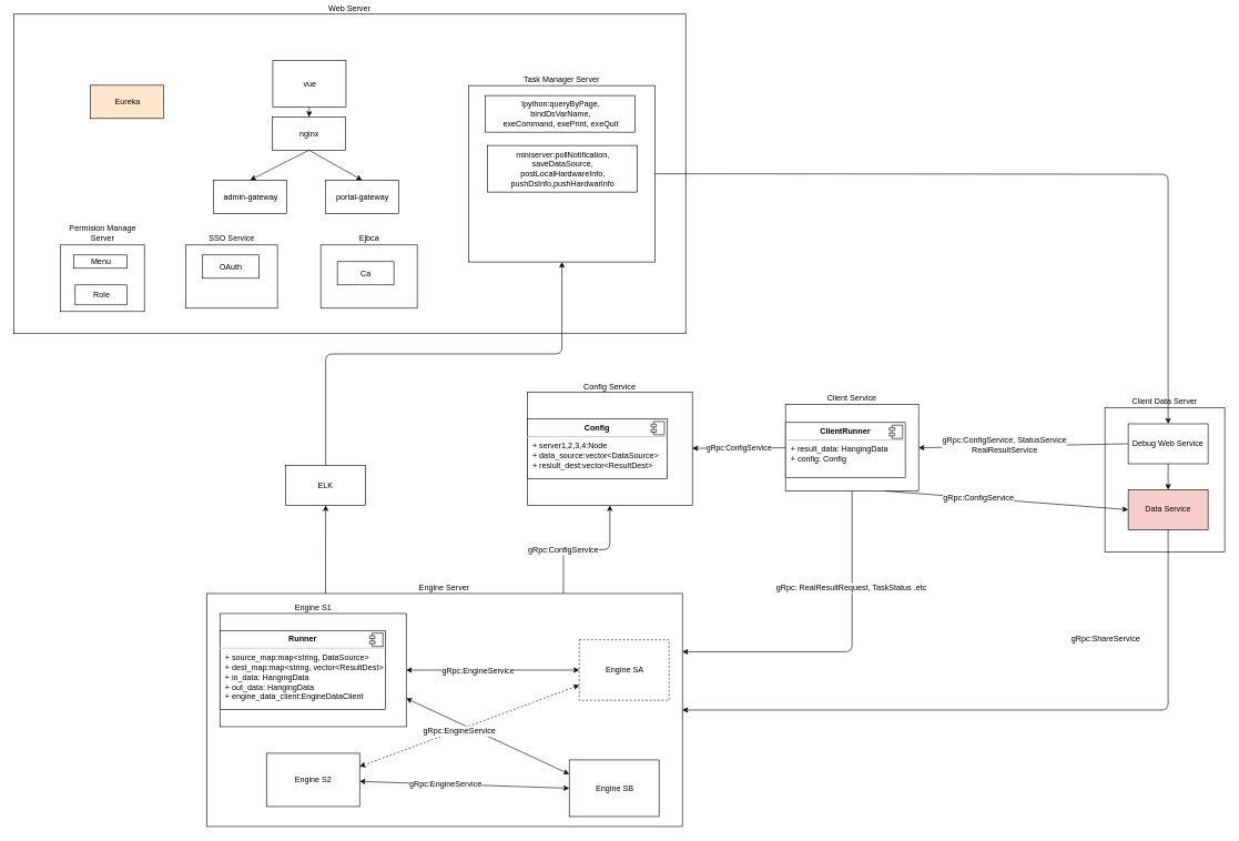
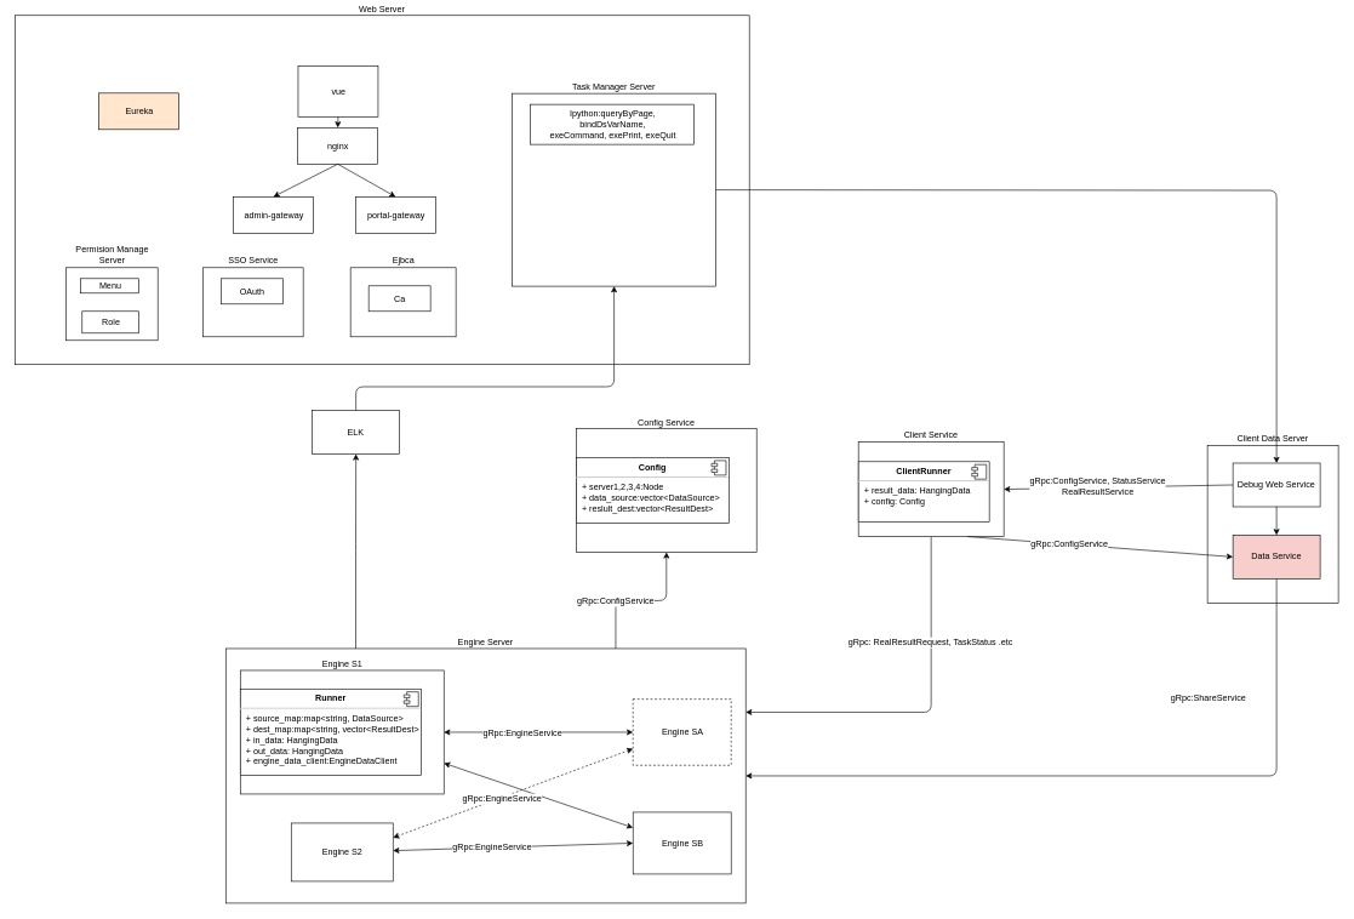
- <mxCell id="5" value="miniserver:pollNotification,&lt;br&gt;saveDataSource, &lt;br&gt;postLocalHardwareInfo, &lt;br&gt;pushDsInfo,pushHardwarInfo&lt;br&gt;" style="html=1;" parent="3" vertex="1"><mxGeometry x="28" y="90" width="225" height="70" as="geometry" /></mxCell>
- <mxCell id="48" value="gRpc:ConfigService" style="endArrow=classic;html=1;exitX=0;exitY=0.5;exitDx=0;exitDy=0;" parent="1" source="53" target="35" edge="1"><mxGeometry width="50" height="50" relative="1" as="geometry"><mxPoint x="1180" y="881" as="sourcePoint" /><mxPoint x="1230" y="831" as="targetPoint" /></mxGeometry></mxCell>
- <mxCell id="42" value="ELK" style="whiteSpace=wrap;html=1;align=center;treeFolding=1;container=1;recursiveResize=0;" parent="1" vertex="1"><mxGeometry x="429" y="698.5" width="120" height="60" as="geometry" /></mxCell>
+ <mxCell id="42" value="ELK" style="whiteSpace=wrap;html=1;align=center;treeFolding=1;container=1;recursiveResize=0;" parent="1" vertex="1"><mxGeometry x="429" y="563.5" width="120" height="60" as="geometry" /></mxCell>
- <mxCell id="28" value="Engine SB&lt;br&gt;" style="html=1;labelPosition=center;verticalLabelPosition=middle;align=center;verticalAlign=middle;" parent="21" vertex="1"><mxGeometry x="545" y="250" width="135" height="85" as="geometry" /></mxCell>
+ <mxCell id="28" value="Engine SB&lt;br&gt;" style="html=1;labelPosition=center;verticalLabelPosition=middle;align=center;verticalAlign=middle;" parent="21" vertex="1"><mxGeometry x="560" y="225" width="135" height="85" as="geometry" /></mxCell>
